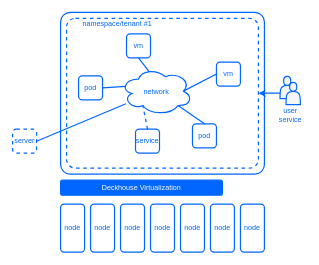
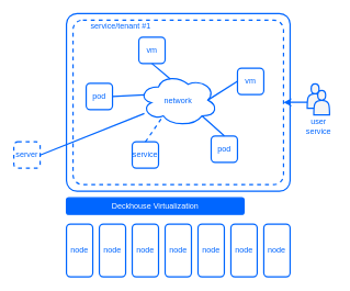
- <mxCell id="12" value="namespace/tenant #1" style="text;html=1;align=left;verticalAlign=middle;whiteSpace=wrap;rounded=0;strokeWidth=2;strokeColor=none;fillColor=none;fontColor=#0066ff;" parent="1" vertex="1"><mxGeometry x="135" y="30" width="190" height="20" as="geometry" /></mxCell>
+ <mxCell id="12" value="service/tenant #1" style="text;html=1;align=left;verticalAlign=middle;whiteSpace=wrap;rounded=0;strokeWidth=2;strokeColor=none;fillColor=none;fontColor=#0066ff;" parent="1" vertex="1"><mxGeometry x="135" y="30" width="190" height="20" as="geometry" /></mxCell>
- <mxCell id="25" value="network" style="ellipse;shape=cloud;whiteSpace=wrap;html=1;strokeWidth=2;strokeColor=#0066ff;fillColor=none;fontColor=#0066ff;" parent="1" vertex="1"><mxGeometry x="200" y="111.5" width="120" height="80" as="geometry" /></mxCell>
+ <mxCell id="25" value="network" style="ellipse;shape=cloud;whiteSpace=wrap;html=1;strokeWidth=2;strokeColor=#0066ff;fillColor=none;fontColor=#0066ff;" parent="1" vertex="1"><mxGeometry x="210" y="111.5" width="120" height="80" as="geometry" /></mxCell>
- <mxCell id="29" value="service" style="rounded=1;whiteSpace=wrap;html=1;strokeWidth=2;strokeColor=#0066ff;fillColor=none;fontColor=#0066ff;" parent="1" vertex="1"><mxGeometry x="225" y="215" width="40" height="40" as="geometry" /></mxCell>
+ <mxCell id="29" value="service" style="rounded=1;whiteSpace=wrap;html=1;strokeWidth=2;strokeColor=#0066ff;fillColor=none;fontColor=#0066ff;" parent="1" vertex="1"><mxGeometry x="200" y="215" width="40" height="40" as="geometry" /></mxCell>
